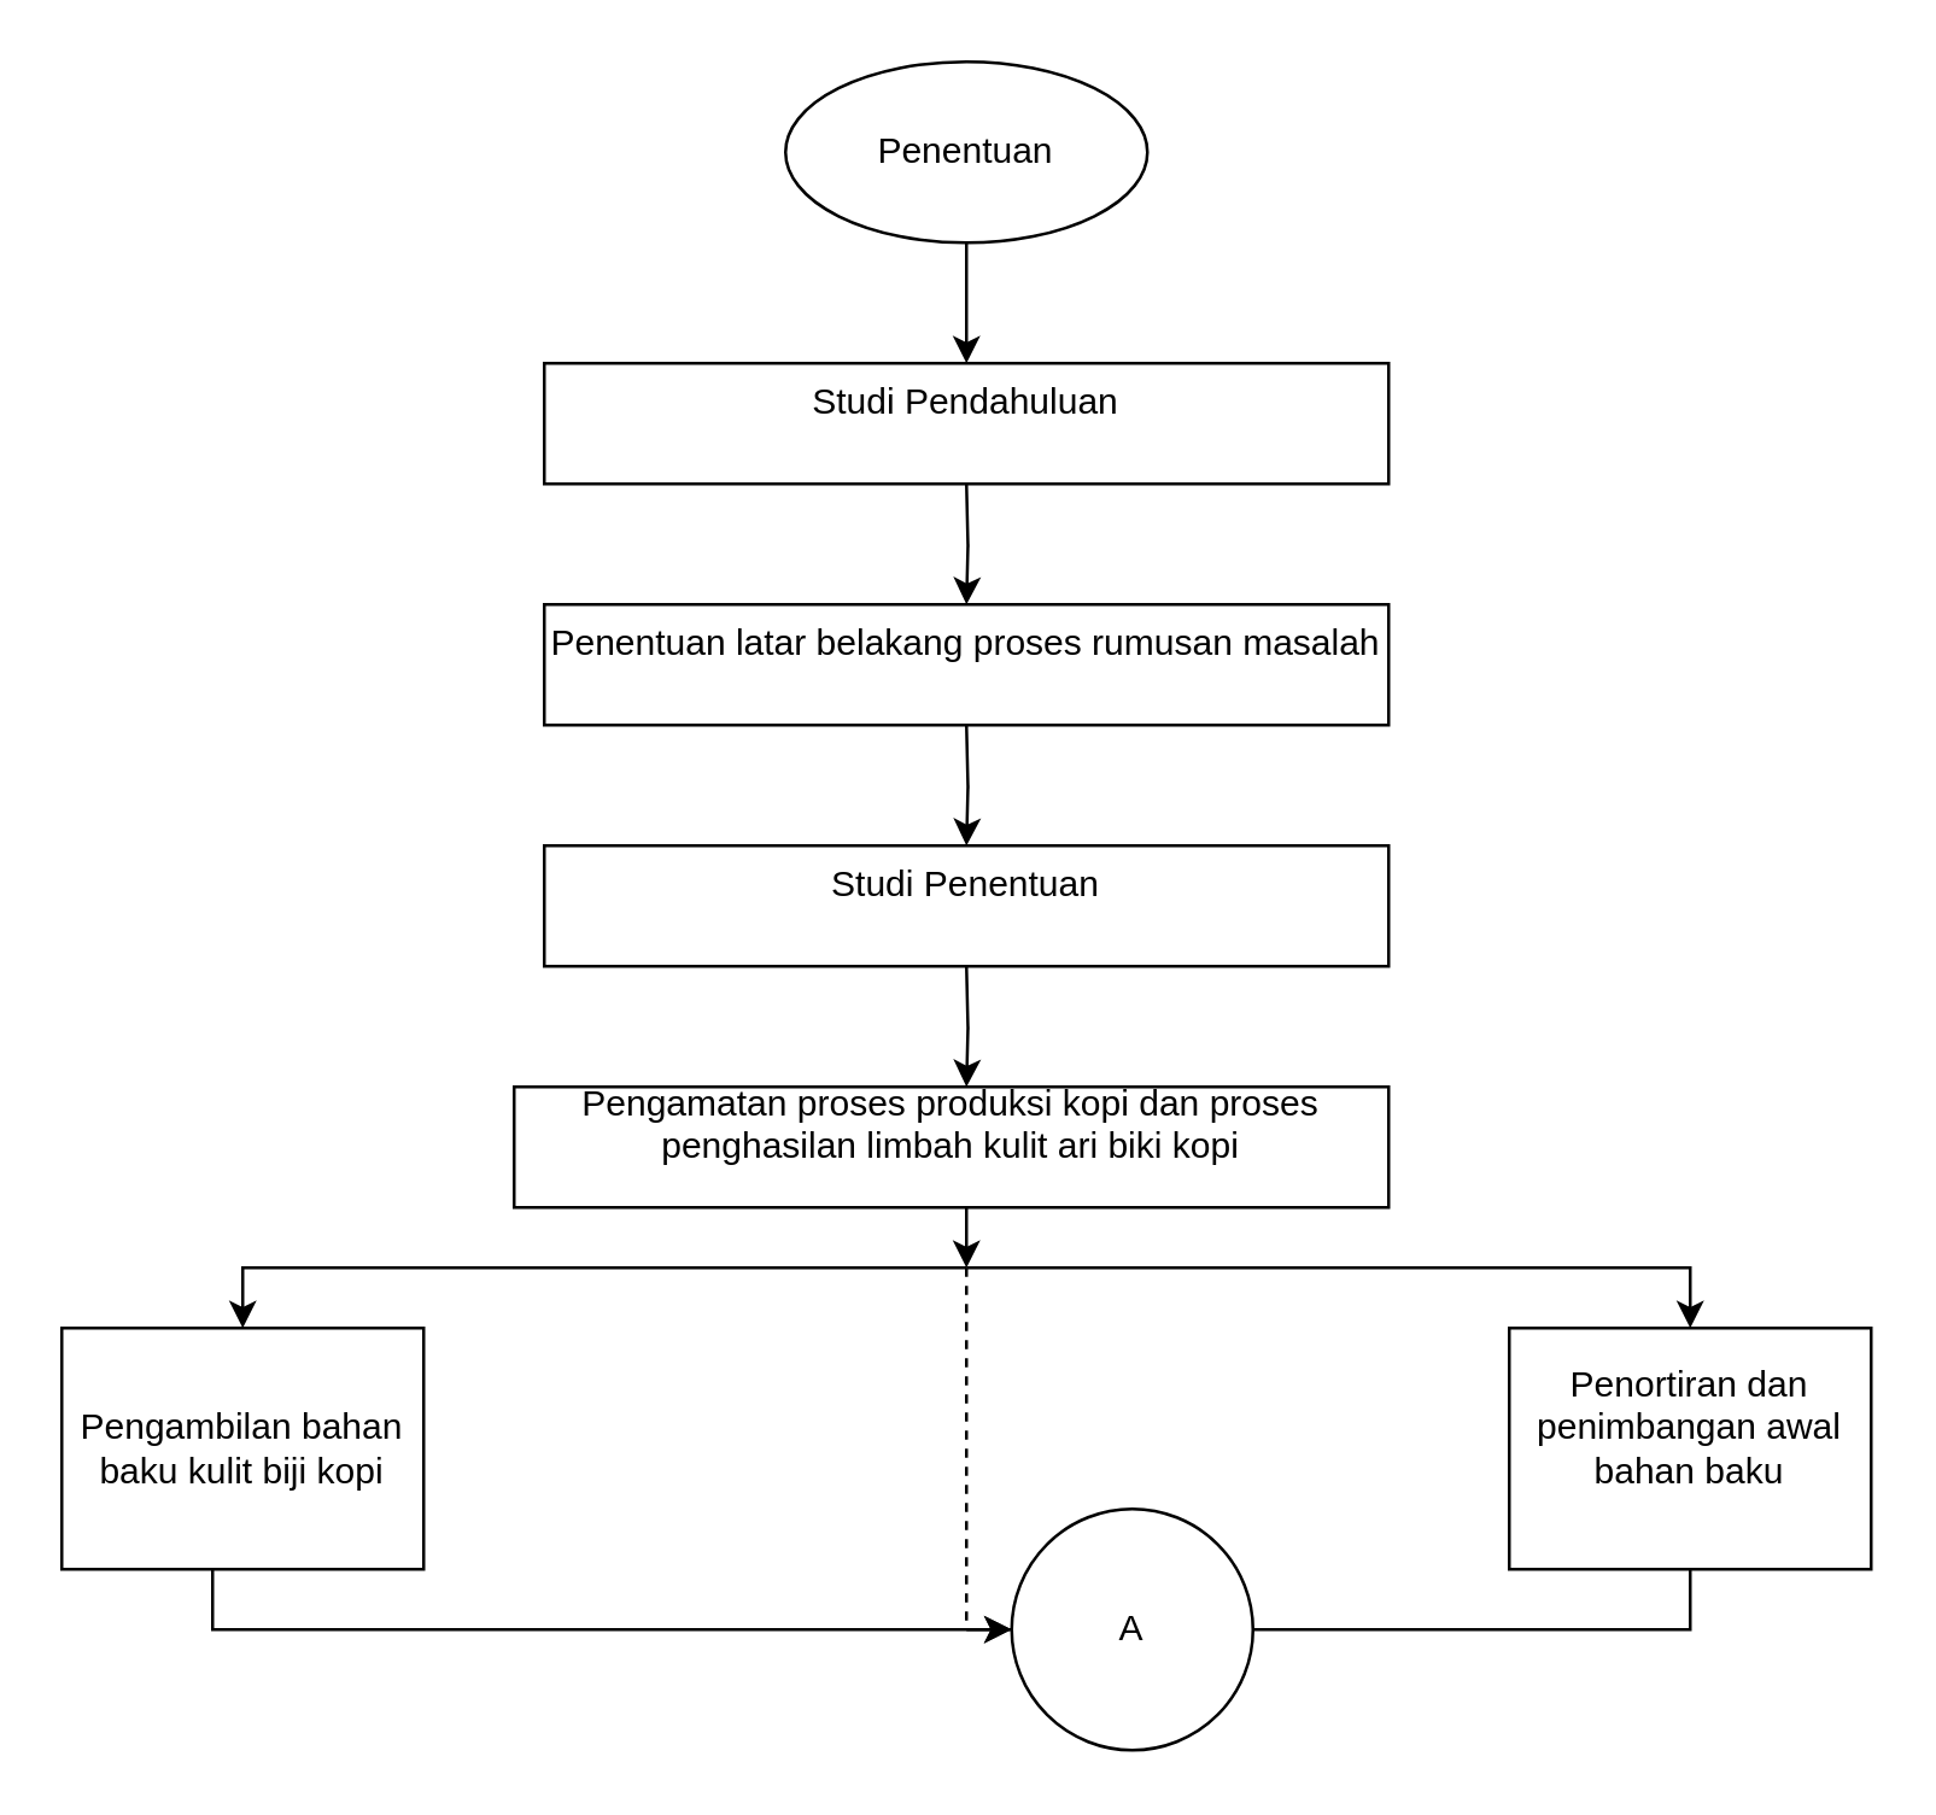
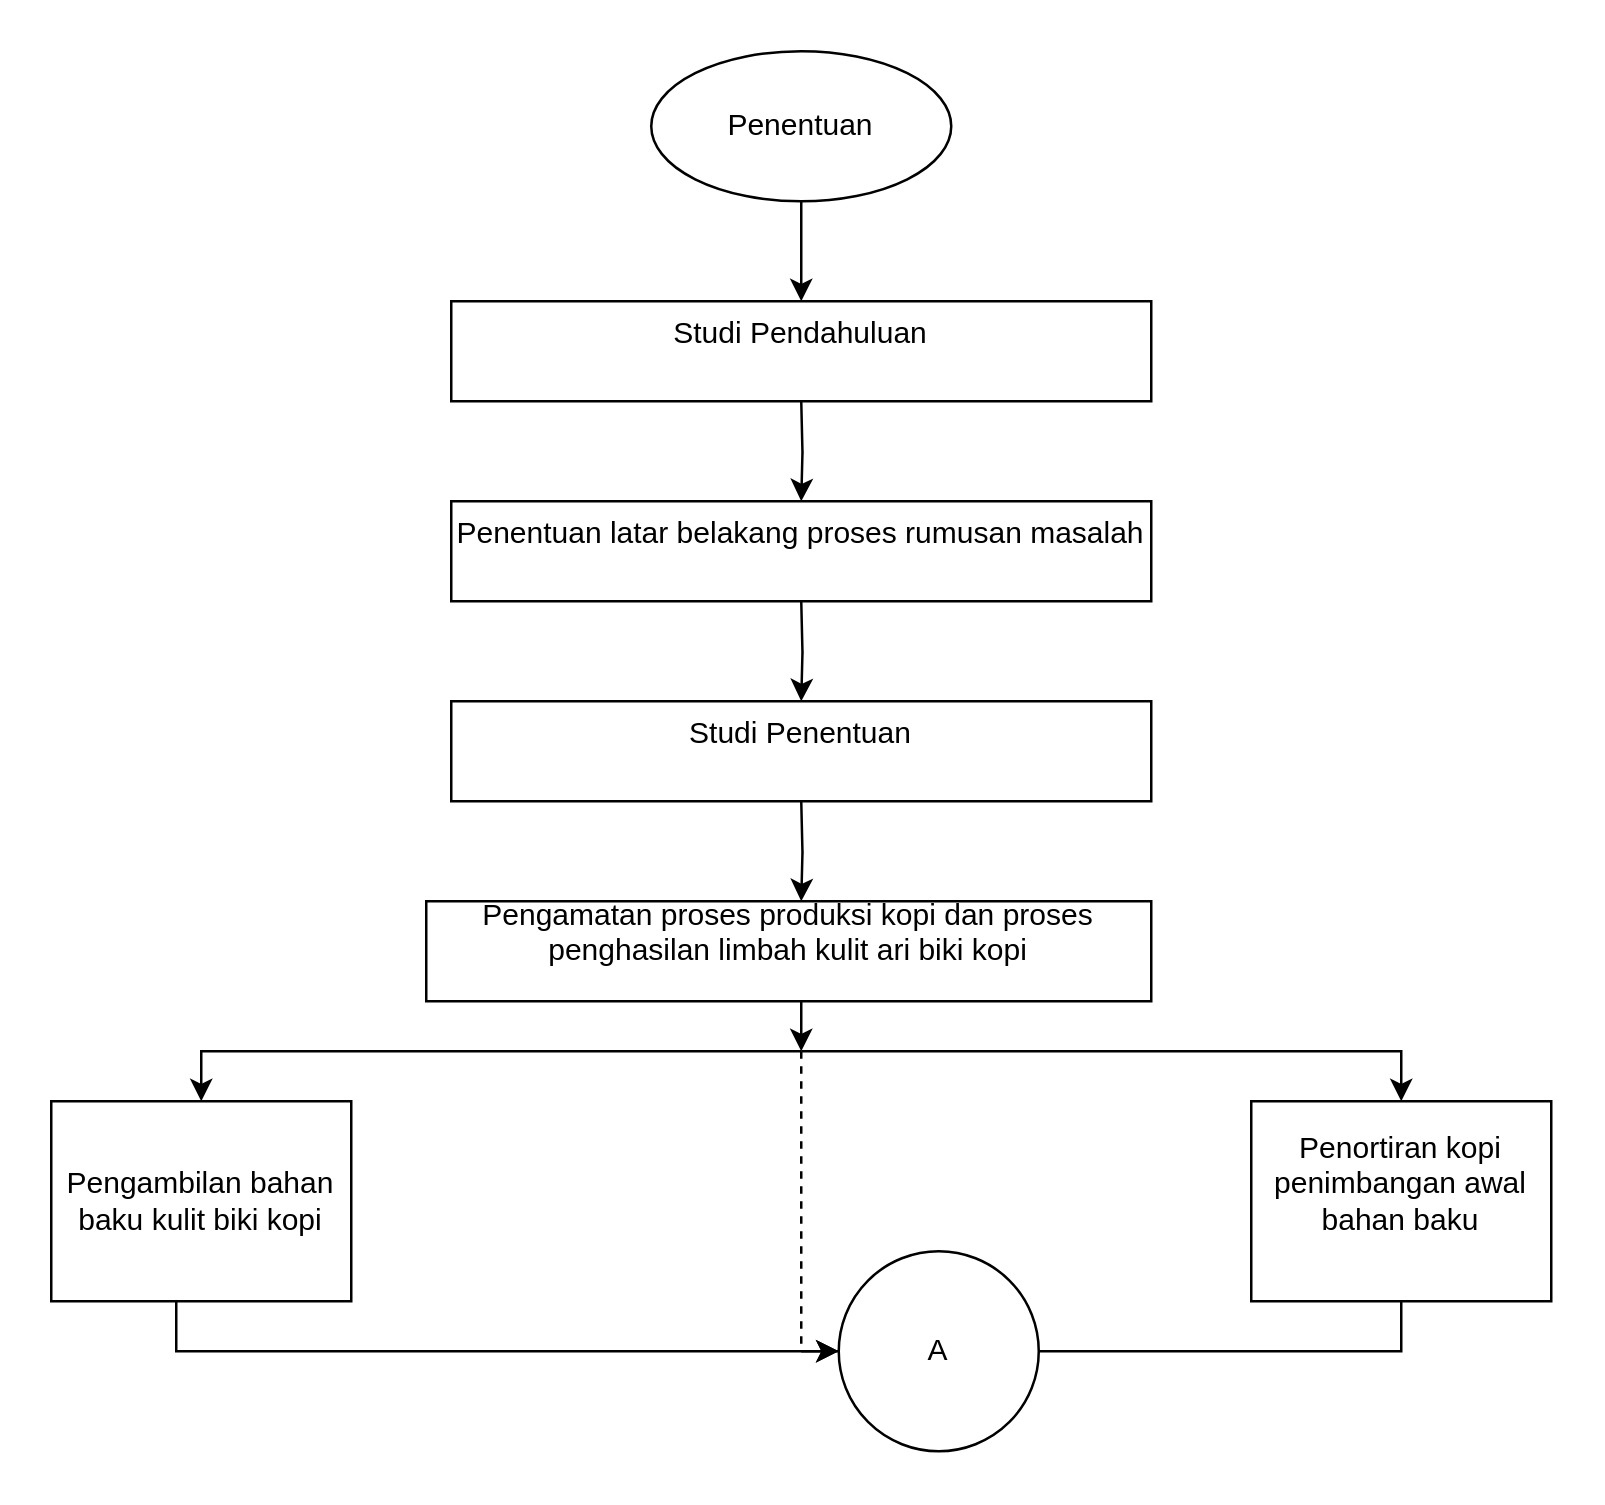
- <mxCell id="18" value="Pengambilan bahan baku kulit biji kopi" style="rounded=0;whiteSpace=wrap;html=1;" vertex="1" parent="1"><mxGeometry x="20" y="440" width="120" height="80" as="geometry" /></mxCell>
+ <mxCell id="18" value="Pengambilan bahan baku kulit biki kopi" style="rounded=0;whiteSpace=wrap;html=1;" vertex="1" parent="1"><mxGeometry x="20" y="440" width="120" height="80" as="geometry" /></mxCell>
- <mxCell id="19" value="&#10;Penortiran dan penimbangan awal bahan baku&#10;&#10;" style="rounded=0;whiteSpace=wrap;html=1;" vertex="1" parent="1"><mxGeometry x="500" y="440" width="120" height="80" as="geometry" /></mxCell>
+ <mxCell id="19" value="&#10;Penortiran kopi penimbangan awal bahan baku&#10;&#10;" style="rounded=0;whiteSpace=wrap;html=1;" vertex="1" parent="1"><mxGeometry x="500" y="440" width="120" height="80" as="geometry" /></mxCell>
